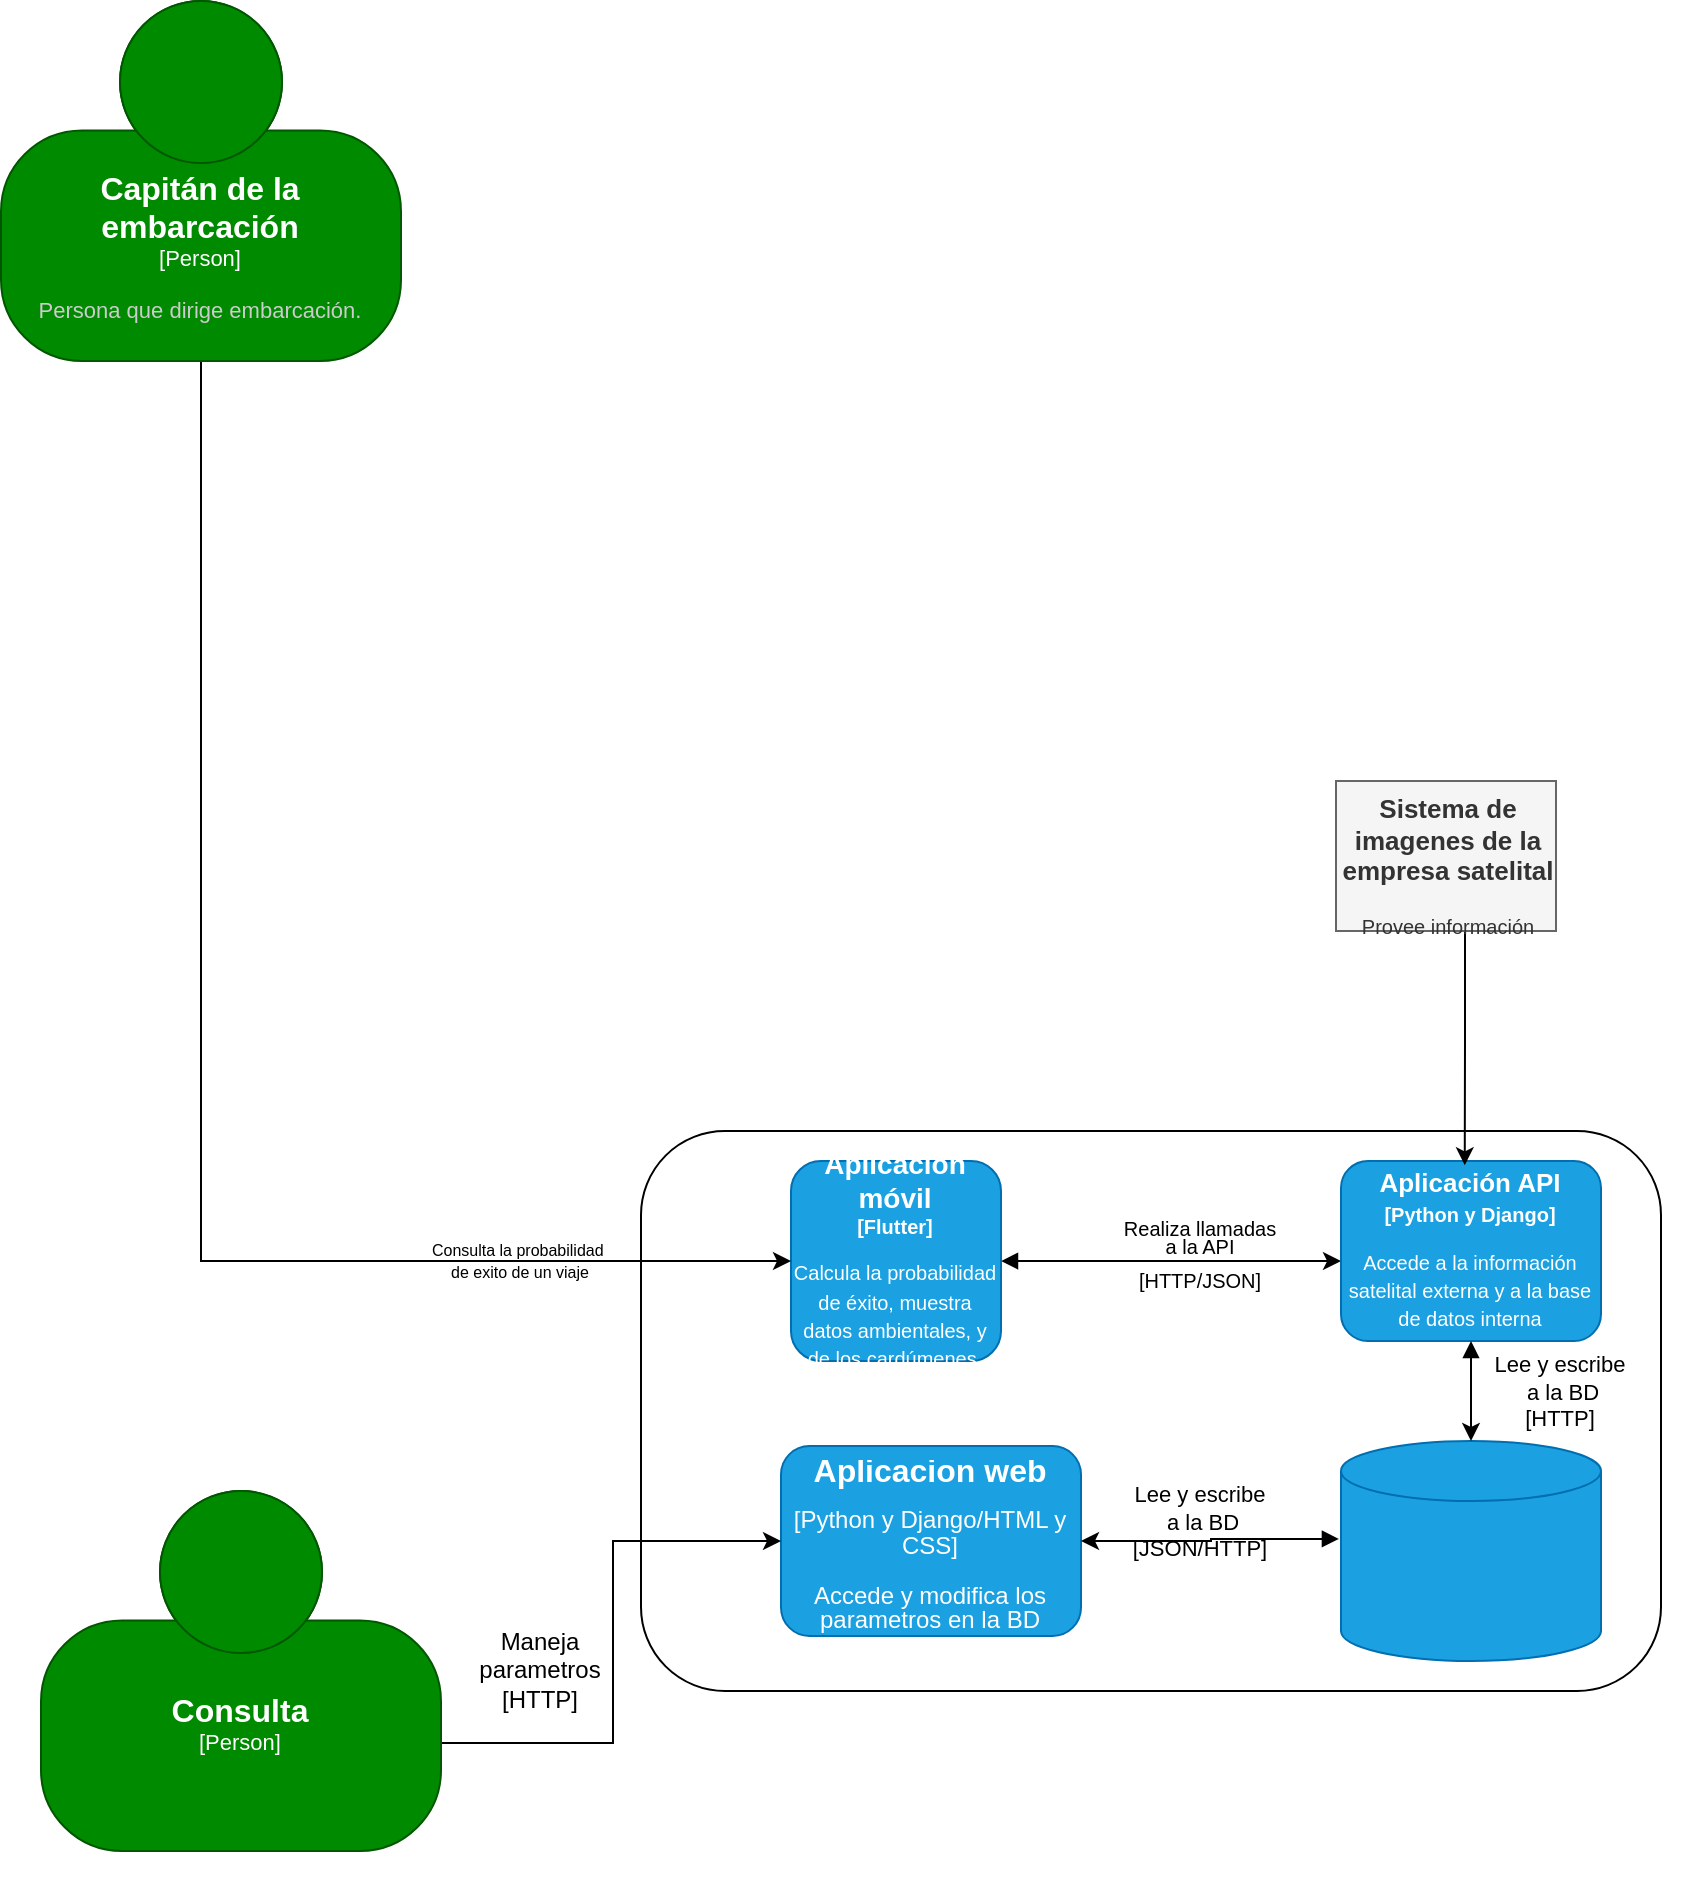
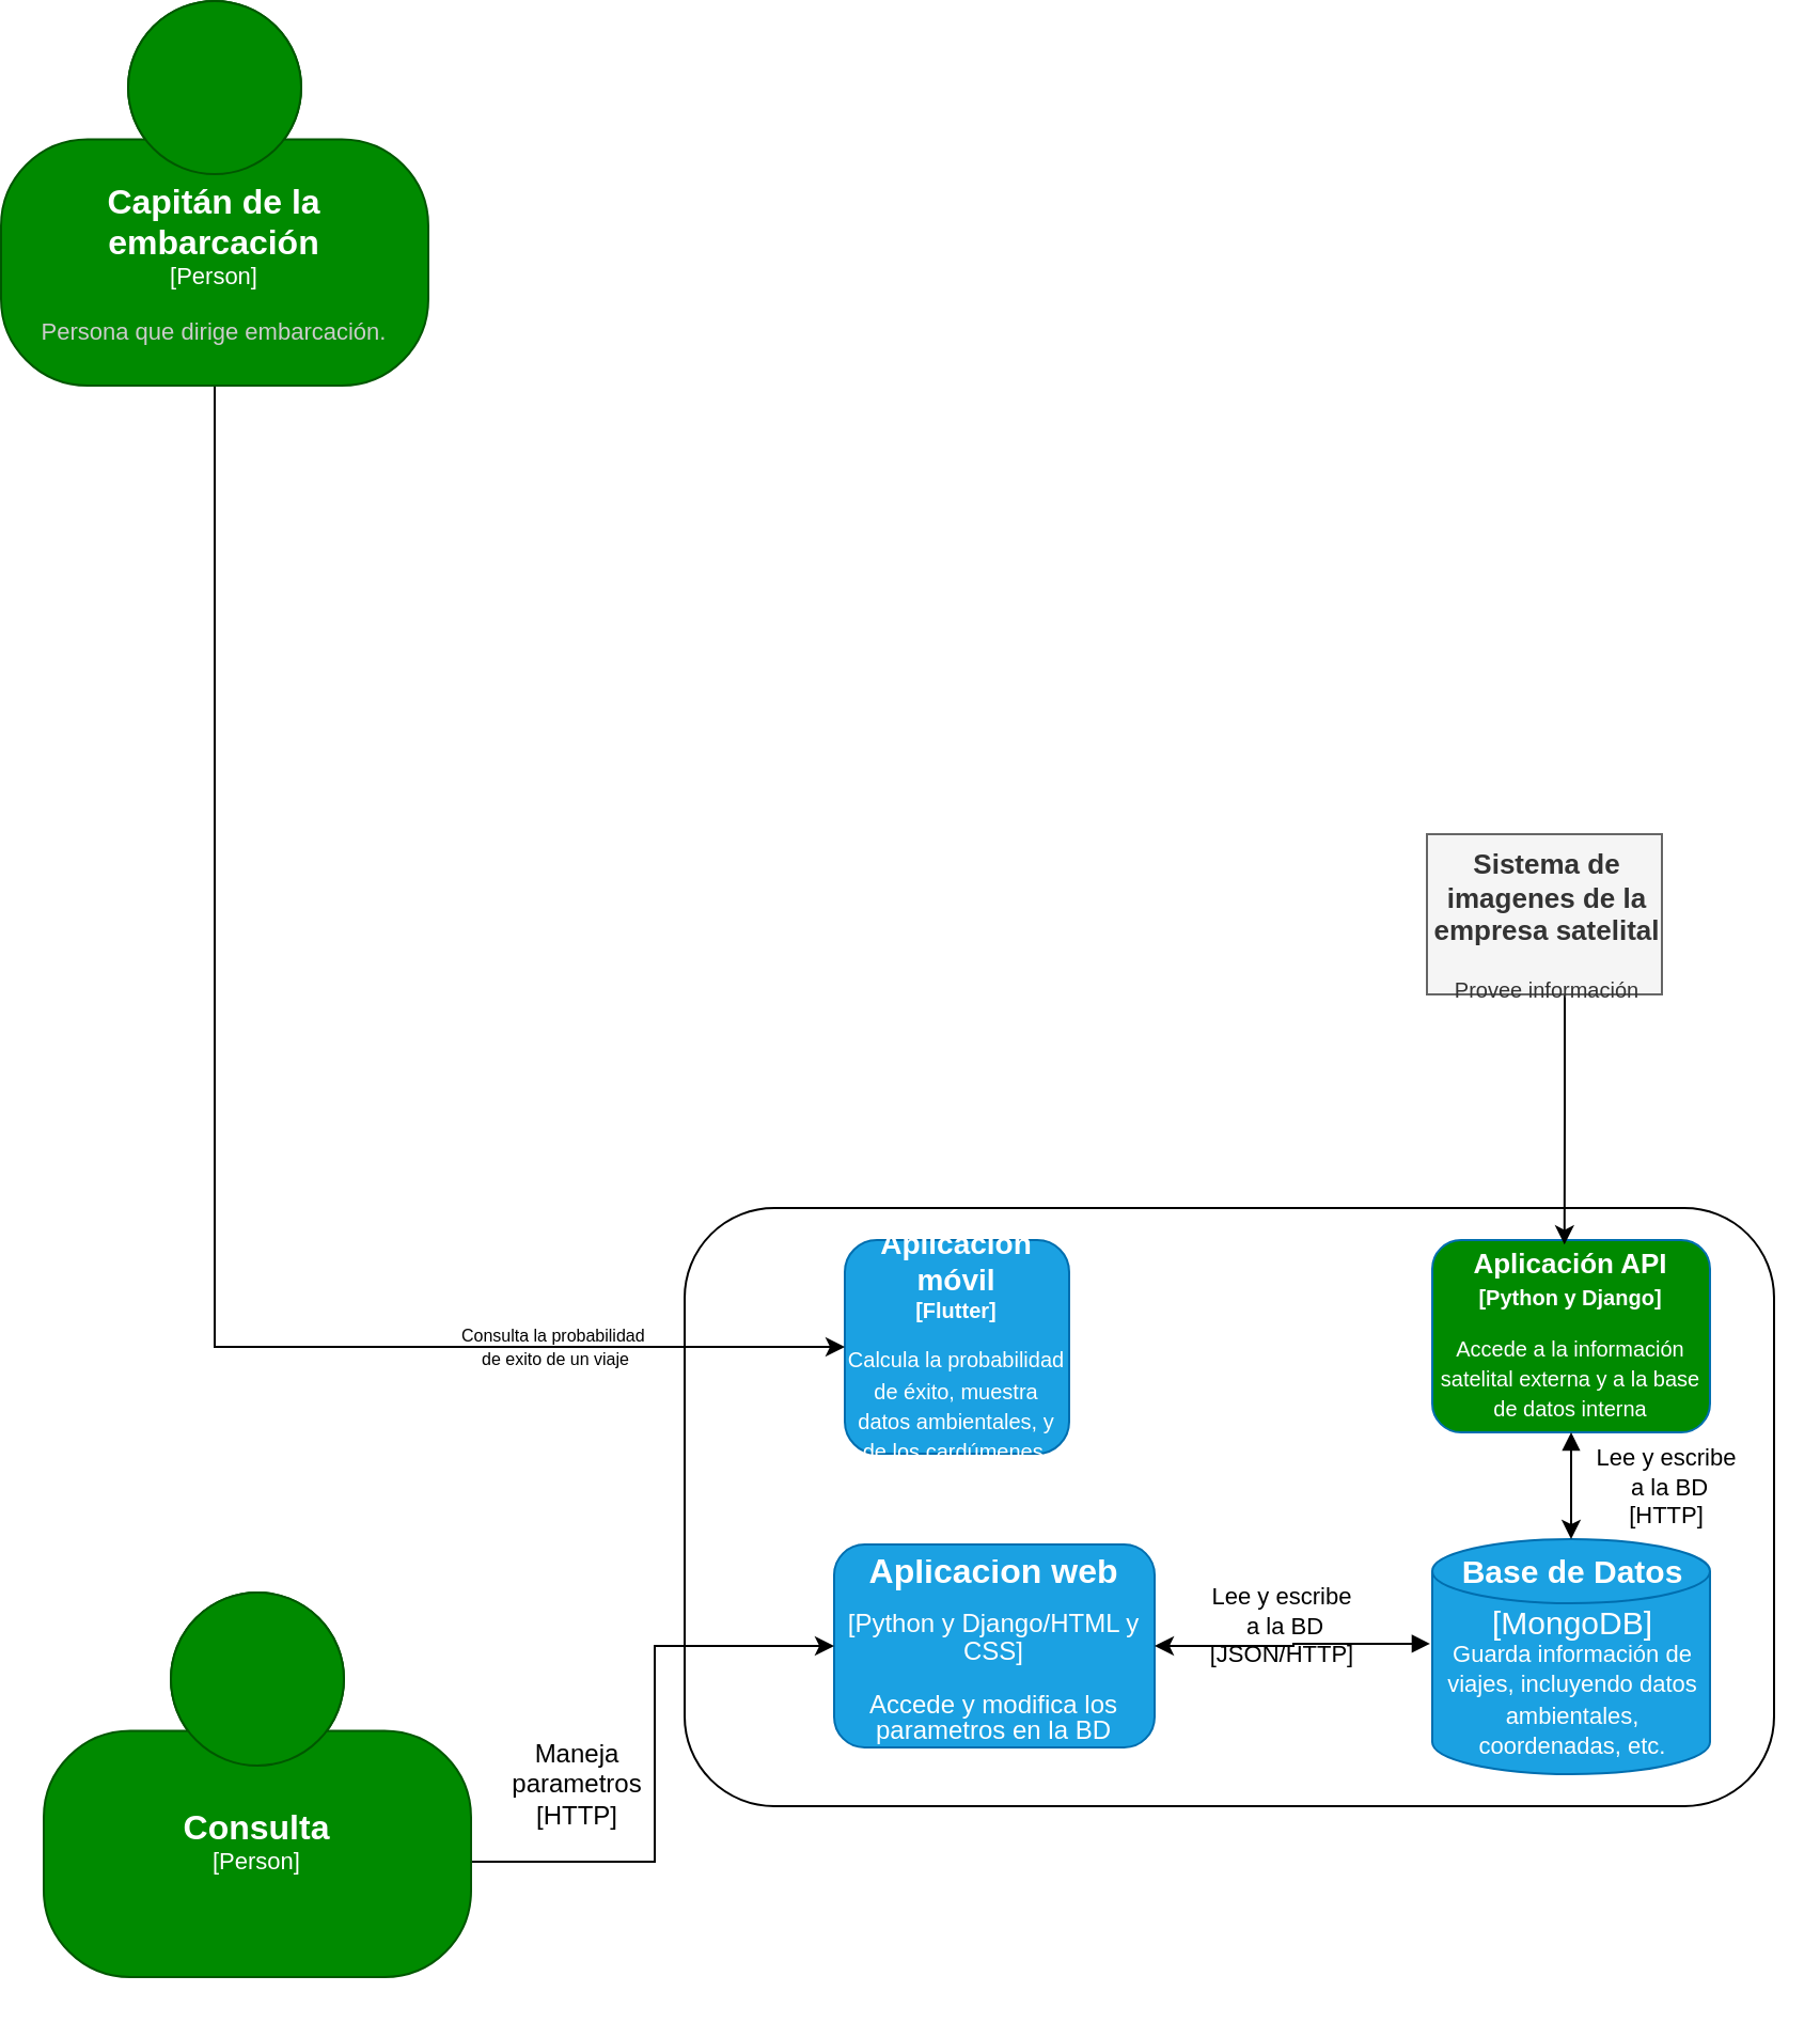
- <mxCell id="6" value="&lt;p style=&quot;line-height: 70%;&quot;&gt;&lt;font style=&quot;font-size: 10px;&quot;&gt;Realiza llamadas a la API&lt;/font&gt;&lt;/p&gt;&lt;p style=&quot;line-height: 0%;&quot;&gt;&lt;font style=&quot;font-size: 10px;&quot;&gt;[HTTP/JSON]&lt;/font&gt;&lt;/p&gt;" style="text;html=1;align=center;verticalAlign=middle;whiteSpace=wrap;rounded=0;" vertex="1" parent="1"><mxGeometry x="560" y="240" width="80" height="30" as="geometry" /></mxCell>
- <mxCell id="5" value="&lt;b style=&quot;font-size: 13px;&quot;&gt;&lt;font style=&quot;font-size: 13px;&quot;&gt;Aplicación API&lt;/font&gt;&lt;/b&gt;&lt;div style=&quot;&quot;&gt;&lt;b style=&quot;&quot;&gt;&lt;font style=&quot;font-size: 10px;&quot;&gt;[Python y Django]&lt;/font&gt;&lt;/b&gt;&lt;/div&gt;&lt;div style=&quot;font-size: 8px;&quot;&gt;&lt;b&gt;&lt;br&gt;&lt;/b&gt;&lt;/div&gt;&lt;div style=&quot;&quot;&gt;&lt;font style=&quot;font-size: 10px;&quot;&gt;Accede a la información satelital externa y a la base de datos interna&lt;/font&gt;&lt;/div&gt;" style="rounded=1;whiteSpace=wrap;html=1;fillColor=#1ba1e2;strokeColor=#006EAF;fontColor=#ffffff;" vertex="1" parent="1"><mxGeometry x="670" y="210" width="130" height="90" as="geometry" /></mxCell>
+ <mxCell id="5" value="&lt;b style=&quot;font-size: 13px;&quot;&gt;&lt;font style=&quot;font-size: 13px;&quot;&gt;Aplicación API&lt;/font&gt;&lt;/b&gt;&lt;div style=&quot;&quot;&gt;&lt;b style=&quot;&quot;&gt;&lt;font style=&quot;font-size: 10px;&quot;&gt;[Python y Django]&lt;/font&gt;&lt;/b&gt;&lt;/div&gt;&lt;div style=&quot;font-size: 8px;&quot;&gt;&lt;b&gt;&lt;br&gt;&lt;/b&gt;&lt;/div&gt;&lt;div style=&quot;&quot;&gt;&lt;font style=&quot;font-size: 10px;&quot;&gt;Accede a la información satelital externa y a la base de datos interna&lt;/font&gt;&lt;/div&gt;" style="rounded=1;whiteSpace=wrap;html=1;fillColor=#008a00;strokeColor=#006EAF;fontColor=#ffffff;" vertex="1" parent="1"><mxGeometry x="670" y="210" width="130" height="90" as="geometry" /></mxCell>
- <mxCell id="3" style="edgeStyle=orthogonalEdgeStyle;rounded=0;orthogonalLoop=1;jettySize=auto;html=1;entryX=0;entryY=0.556;entryDx=0;entryDy=0;entryPerimeter=0;startArrow=block;startFill=1;" edge="1" parent="1" source="4" target="5"><mxGeometry relative="1" as="geometry" /></mxCell>
+ <mxCell id="8" value="&lt;h1 style=&quot;text-align: center; margin-top: 0px; font-size: 15px;&quot;&gt;&lt;font style=&quot;font-size: 15px;&quot; color=&quot;#ffffff&quot;&gt;Base de Datos&lt;/font&gt;&lt;/h1&gt;&lt;div style=&quot;text-align: center; line-height: 90%;&quot;&gt;&lt;font color=&quot;#ffffff&quot;&gt;&lt;span style=&quot;font-size: 15px;&quot;&gt;[MongoDB]&lt;/span&gt;&lt;/font&gt;&lt;/div&gt;&lt;div style=&quot;text-align: center;&quot;&gt;&lt;font style=&quot;font-size: 11px;&quot; color=&quot;#ffffff&quot;&gt;Guarda información de viajes, incluyendo datos ambientales, coordenadas, etc.&lt;/font&gt;&lt;/div&gt;" style="text;html=1;whiteSpace=wrap;overflow=hidden;rounded=0;glass=0;shadow=0;" vertex="1" parent="1"><mxGeometry x="675" y="350" width="120" height="100" as="geometry" /></mxCell>
